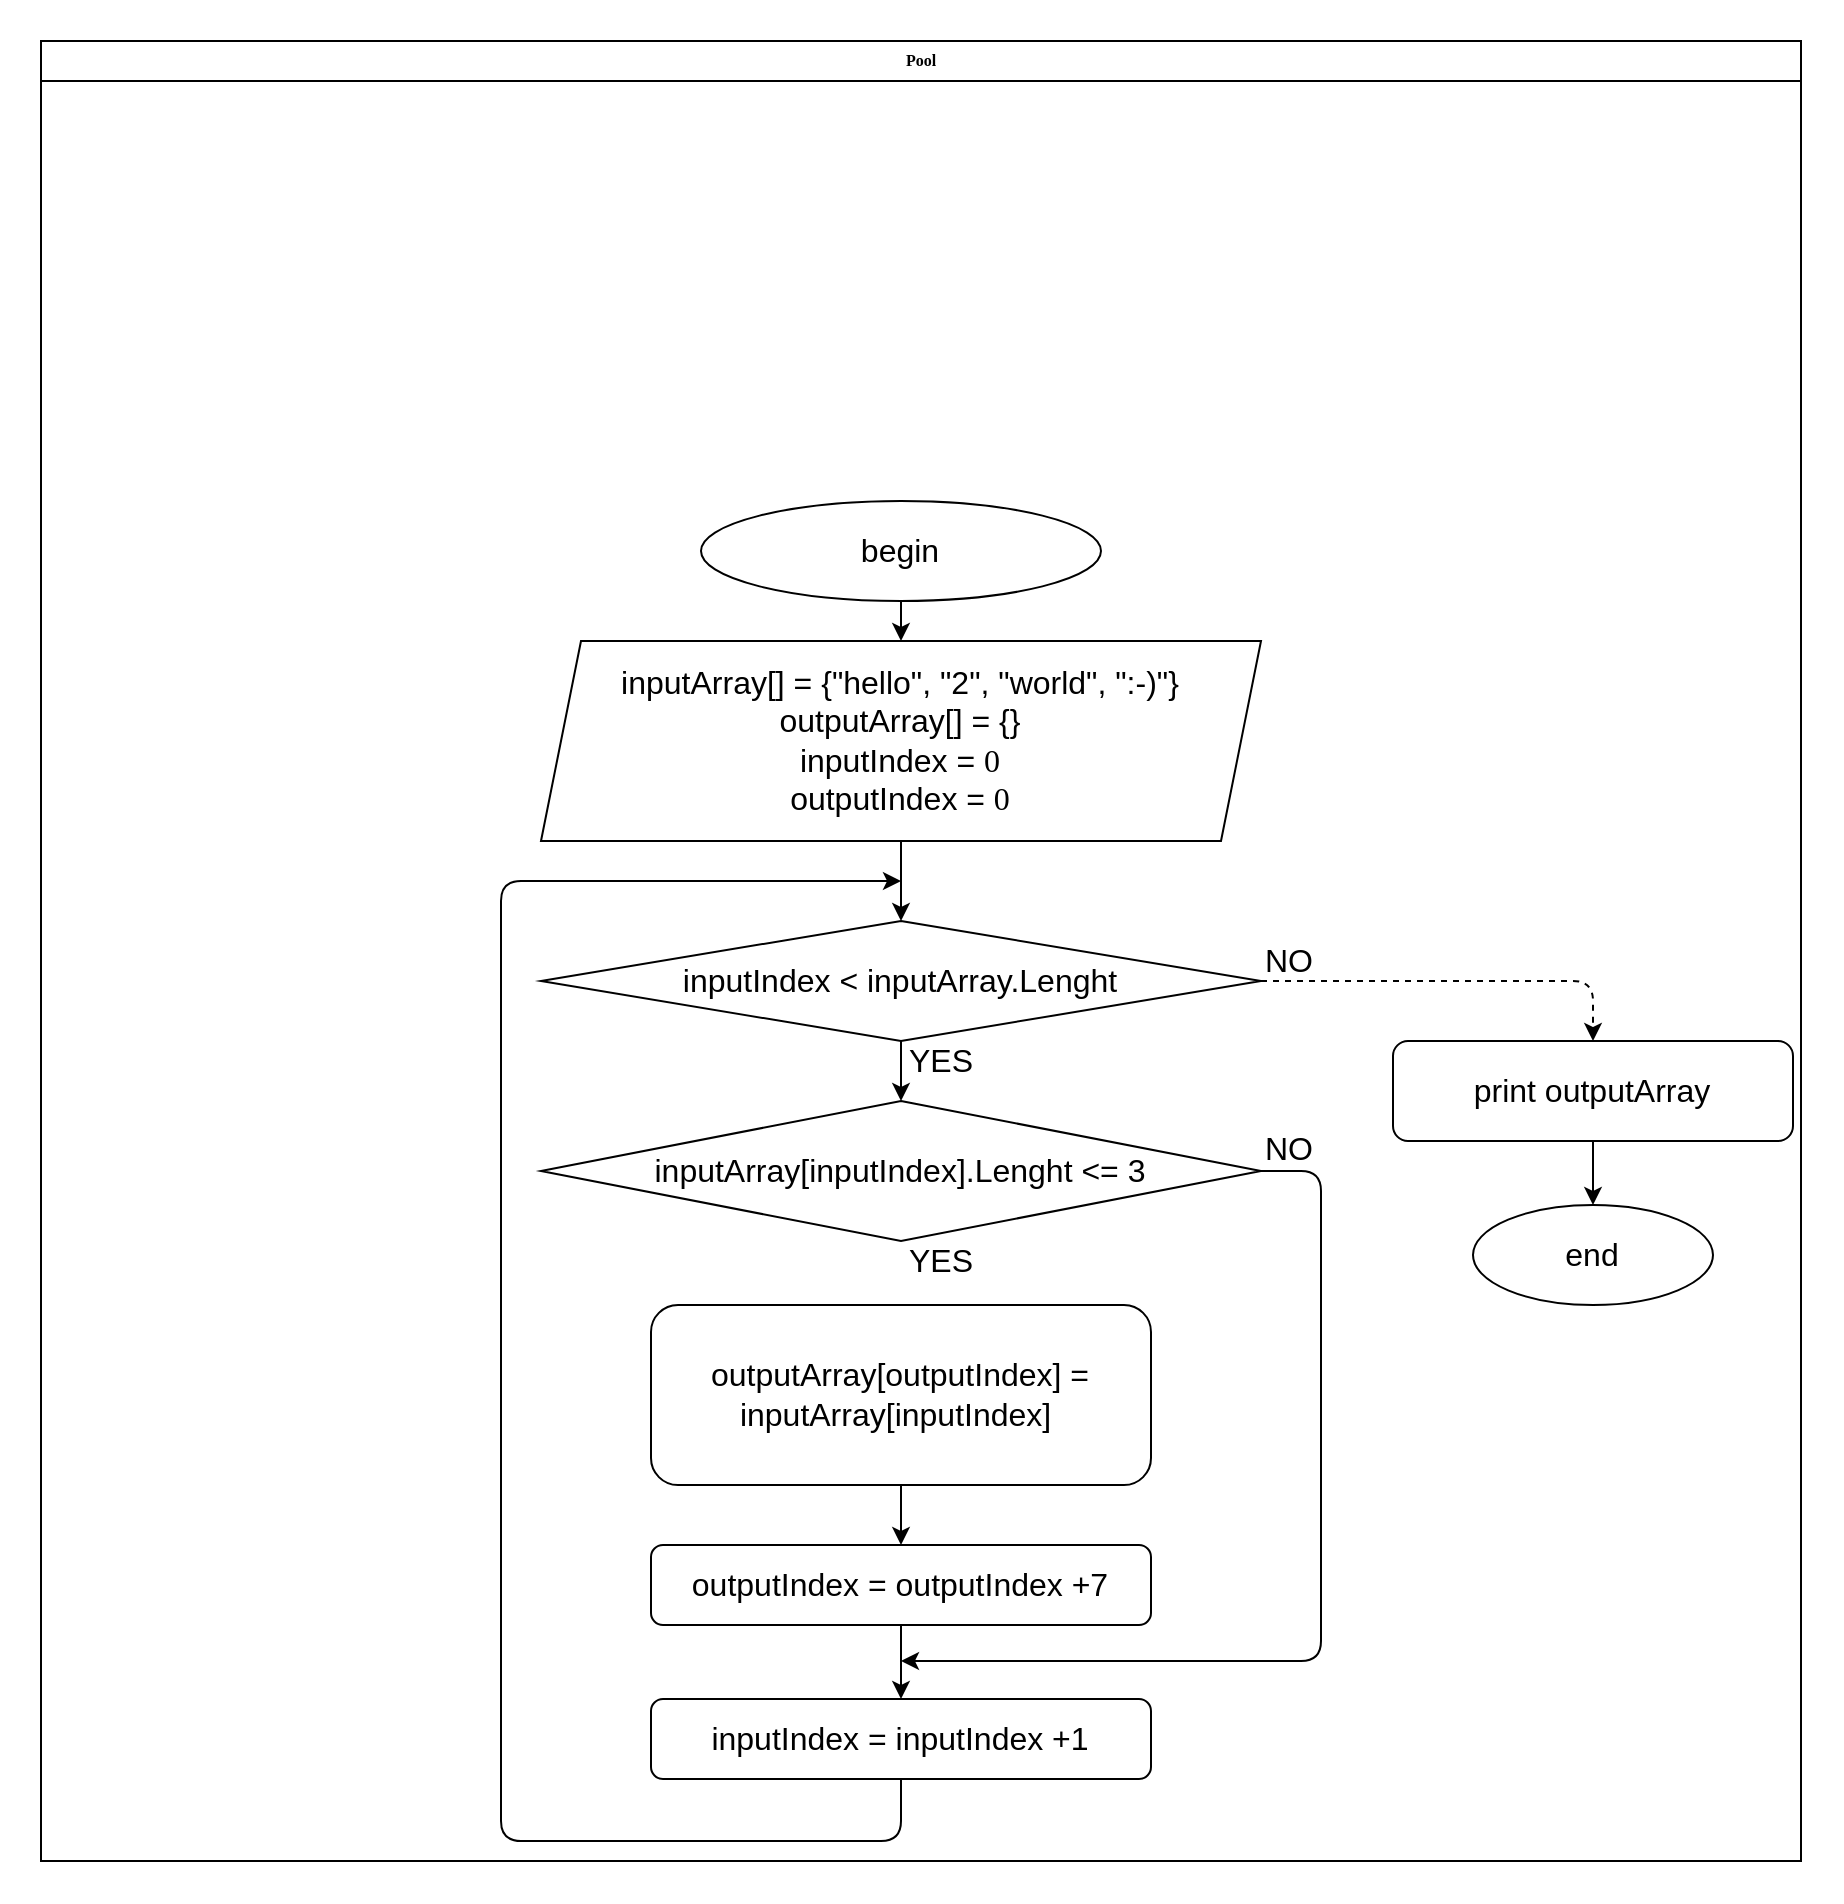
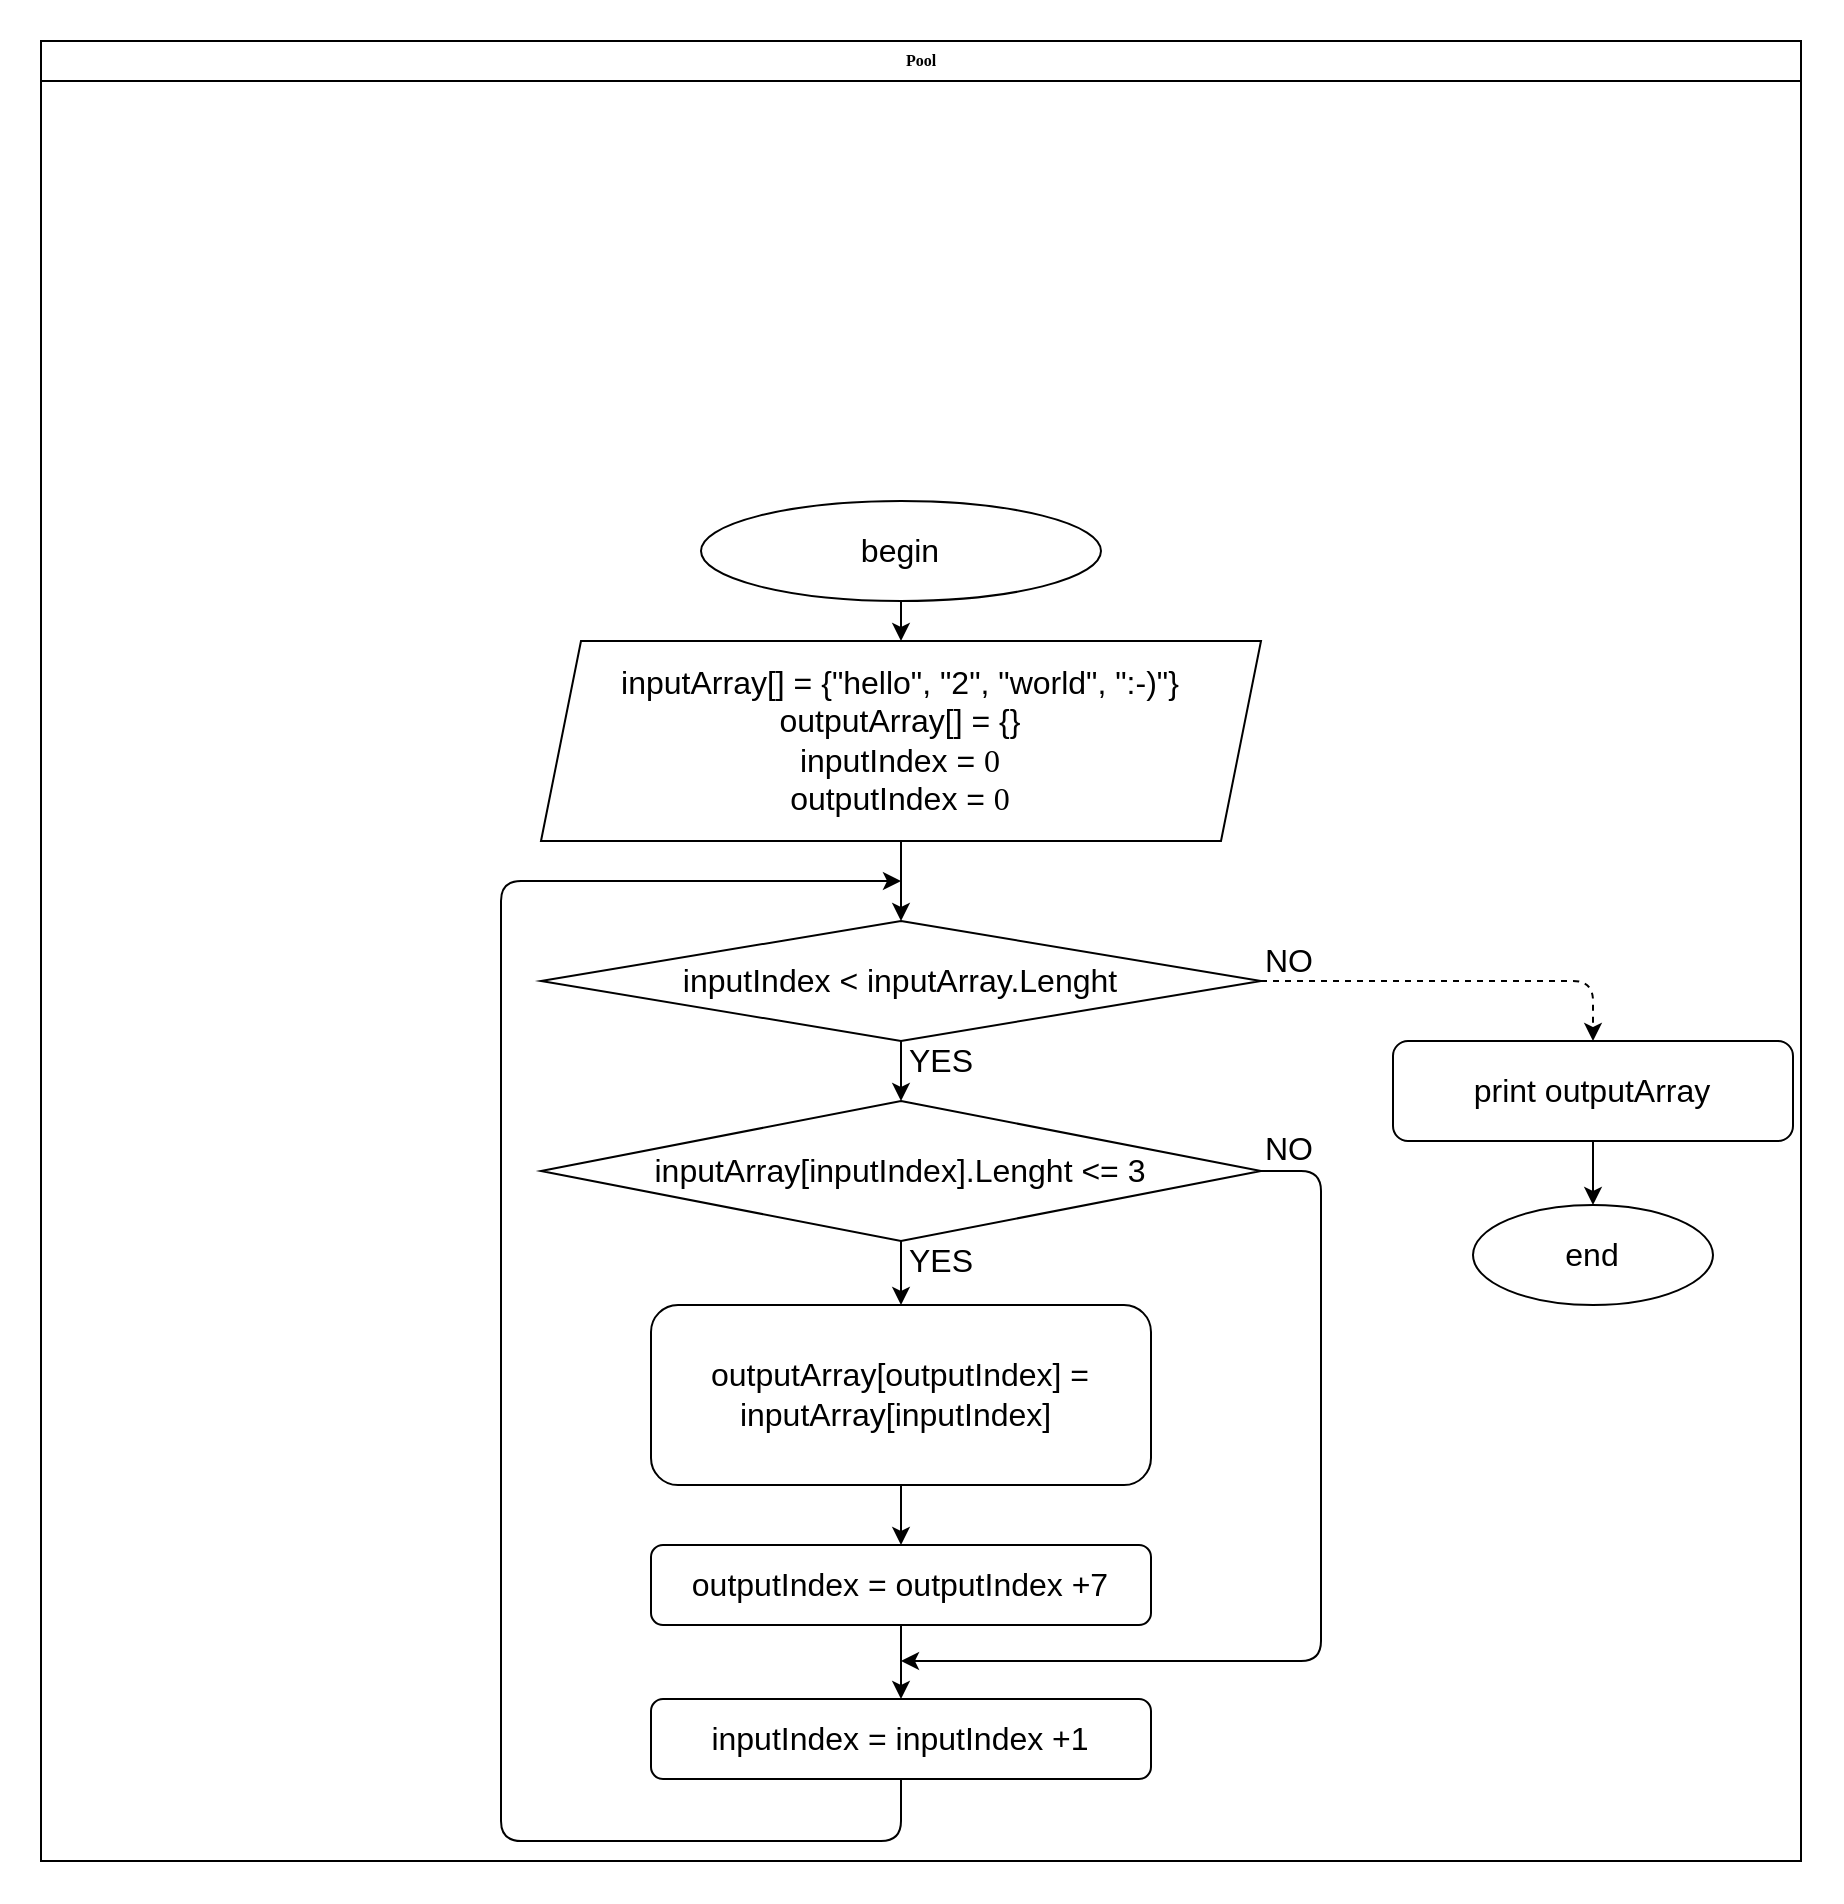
+ <mxCell id="10" value="" style="edgeStyle=none;html=1;fontSize=16;" edge="1" parent="1" source="12" target="14"><mxGeometry relative="1" as="geometry" /></mxCell>
